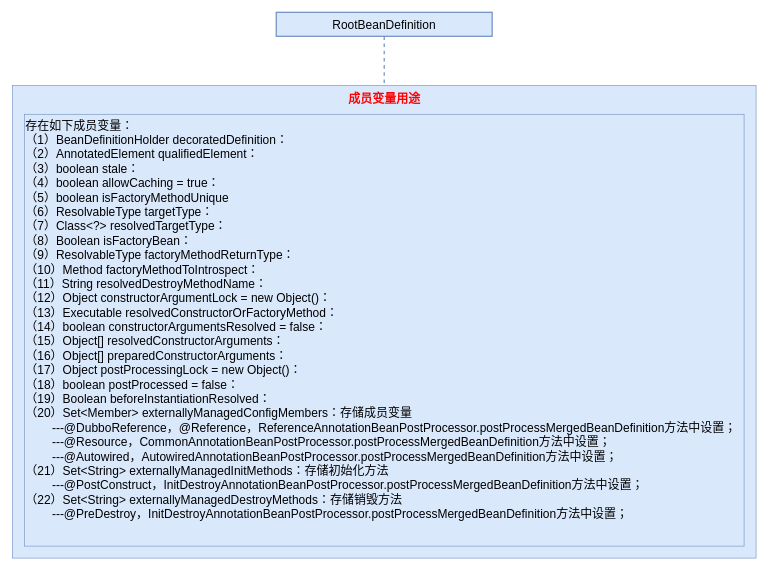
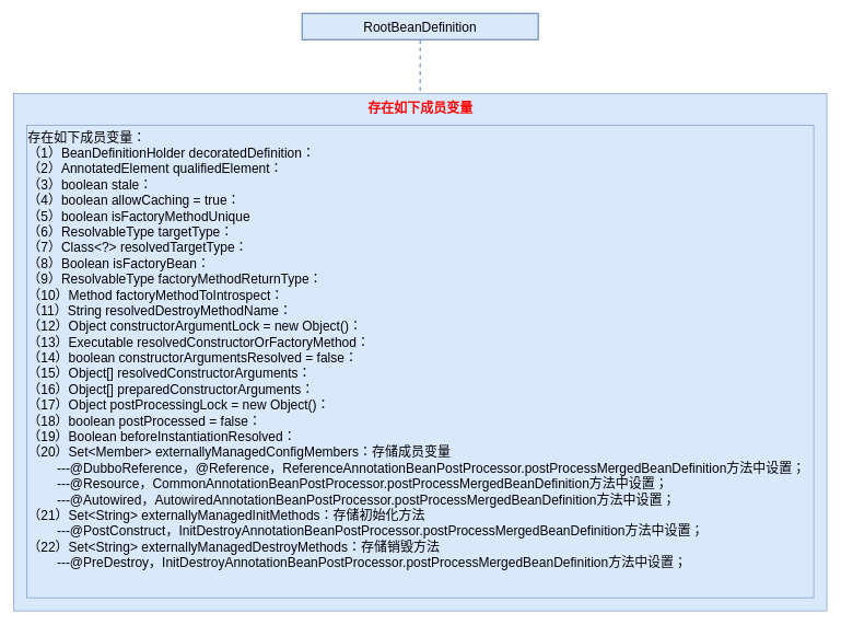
- <mxCell id="5" value="&lt;span style=&quot;font-size: 20px;&quot;&gt;成员变量用途&lt;/span&gt;" style="text;html=1;align=center;verticalAlign=middle;whiteSpace=wrap;rounded=0;fontColor=#FF0000;fontStyle=1" parent="1" vertex="1"><mxGeometry x="337.5" y="150" width="605" height="26" as="geometry" /></mxCell>
+ <mxCell id="5" value="&lt;span style=&quot;font-size: 20px;&quot;&gt;存在如下成员变量&lt;/span&gt;" style="text;html=1;align=center;verticalAlign=middle;whiteSpace=wrap;rounded=0;fontColor=#FF0000;fontStyle=1" parent="1" vertex="1"><mxGeometry x="337.5" y="150" width="605" height="26" as="geometry" /></mxCell>
